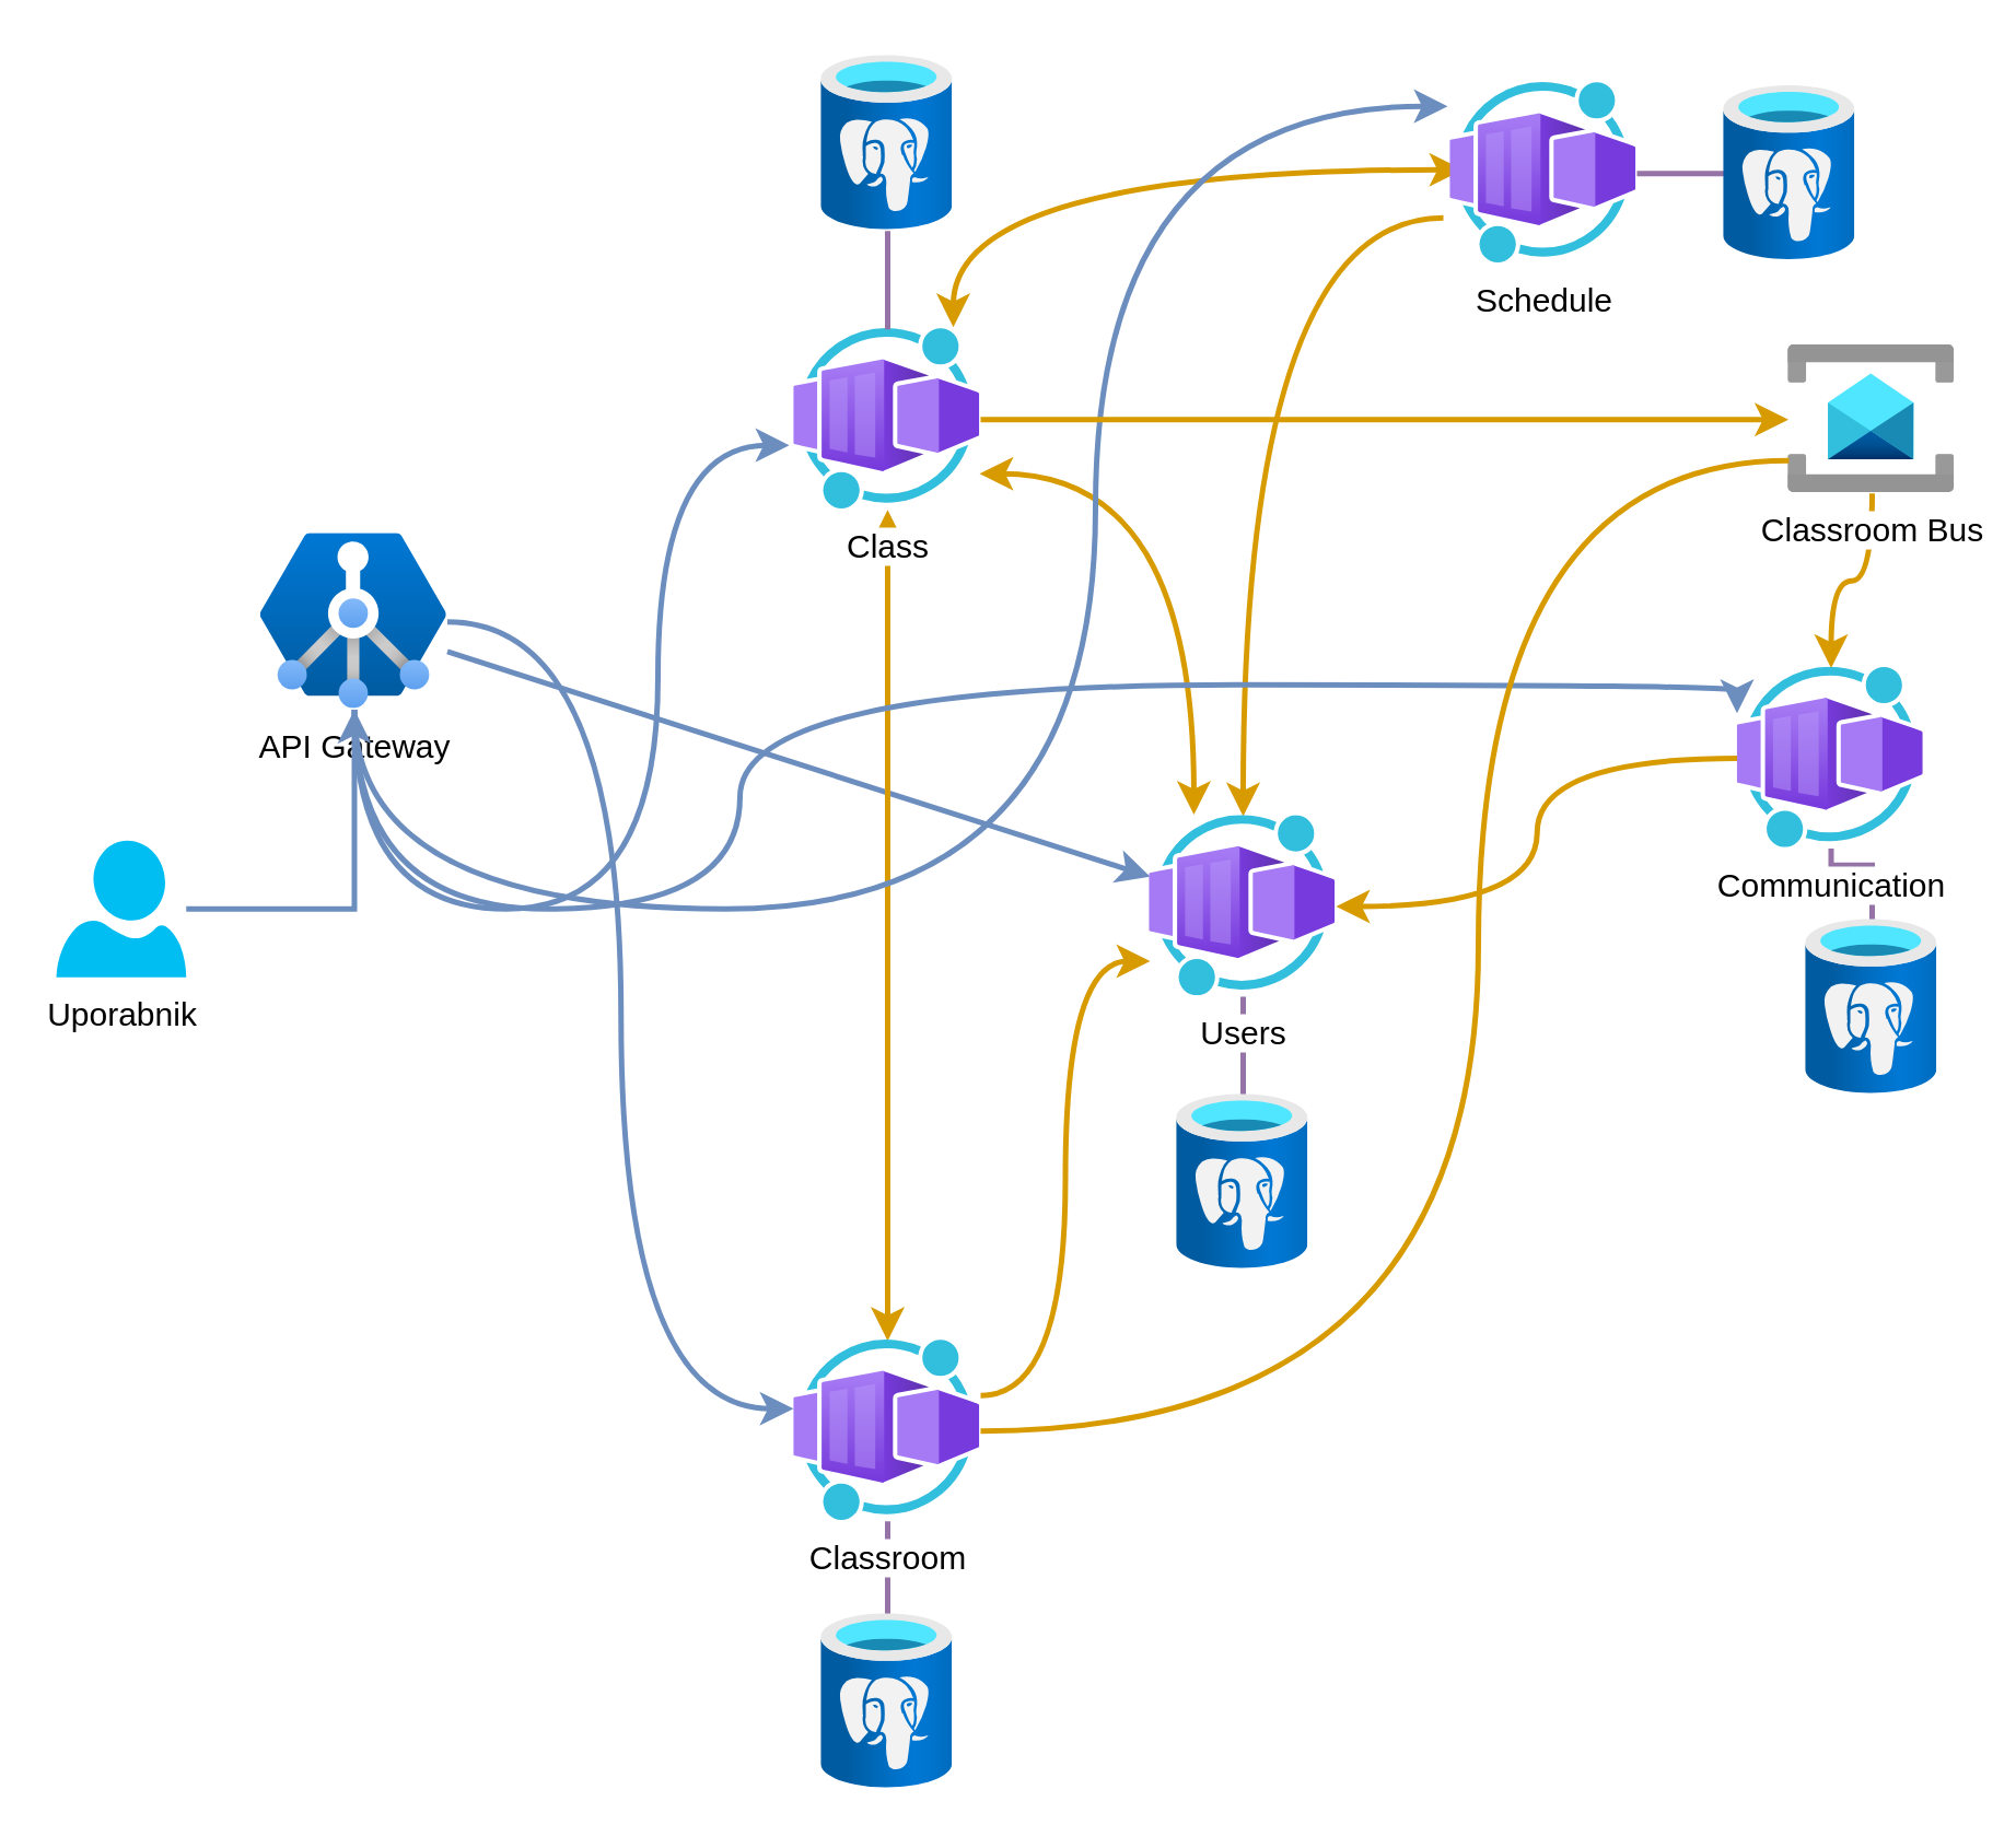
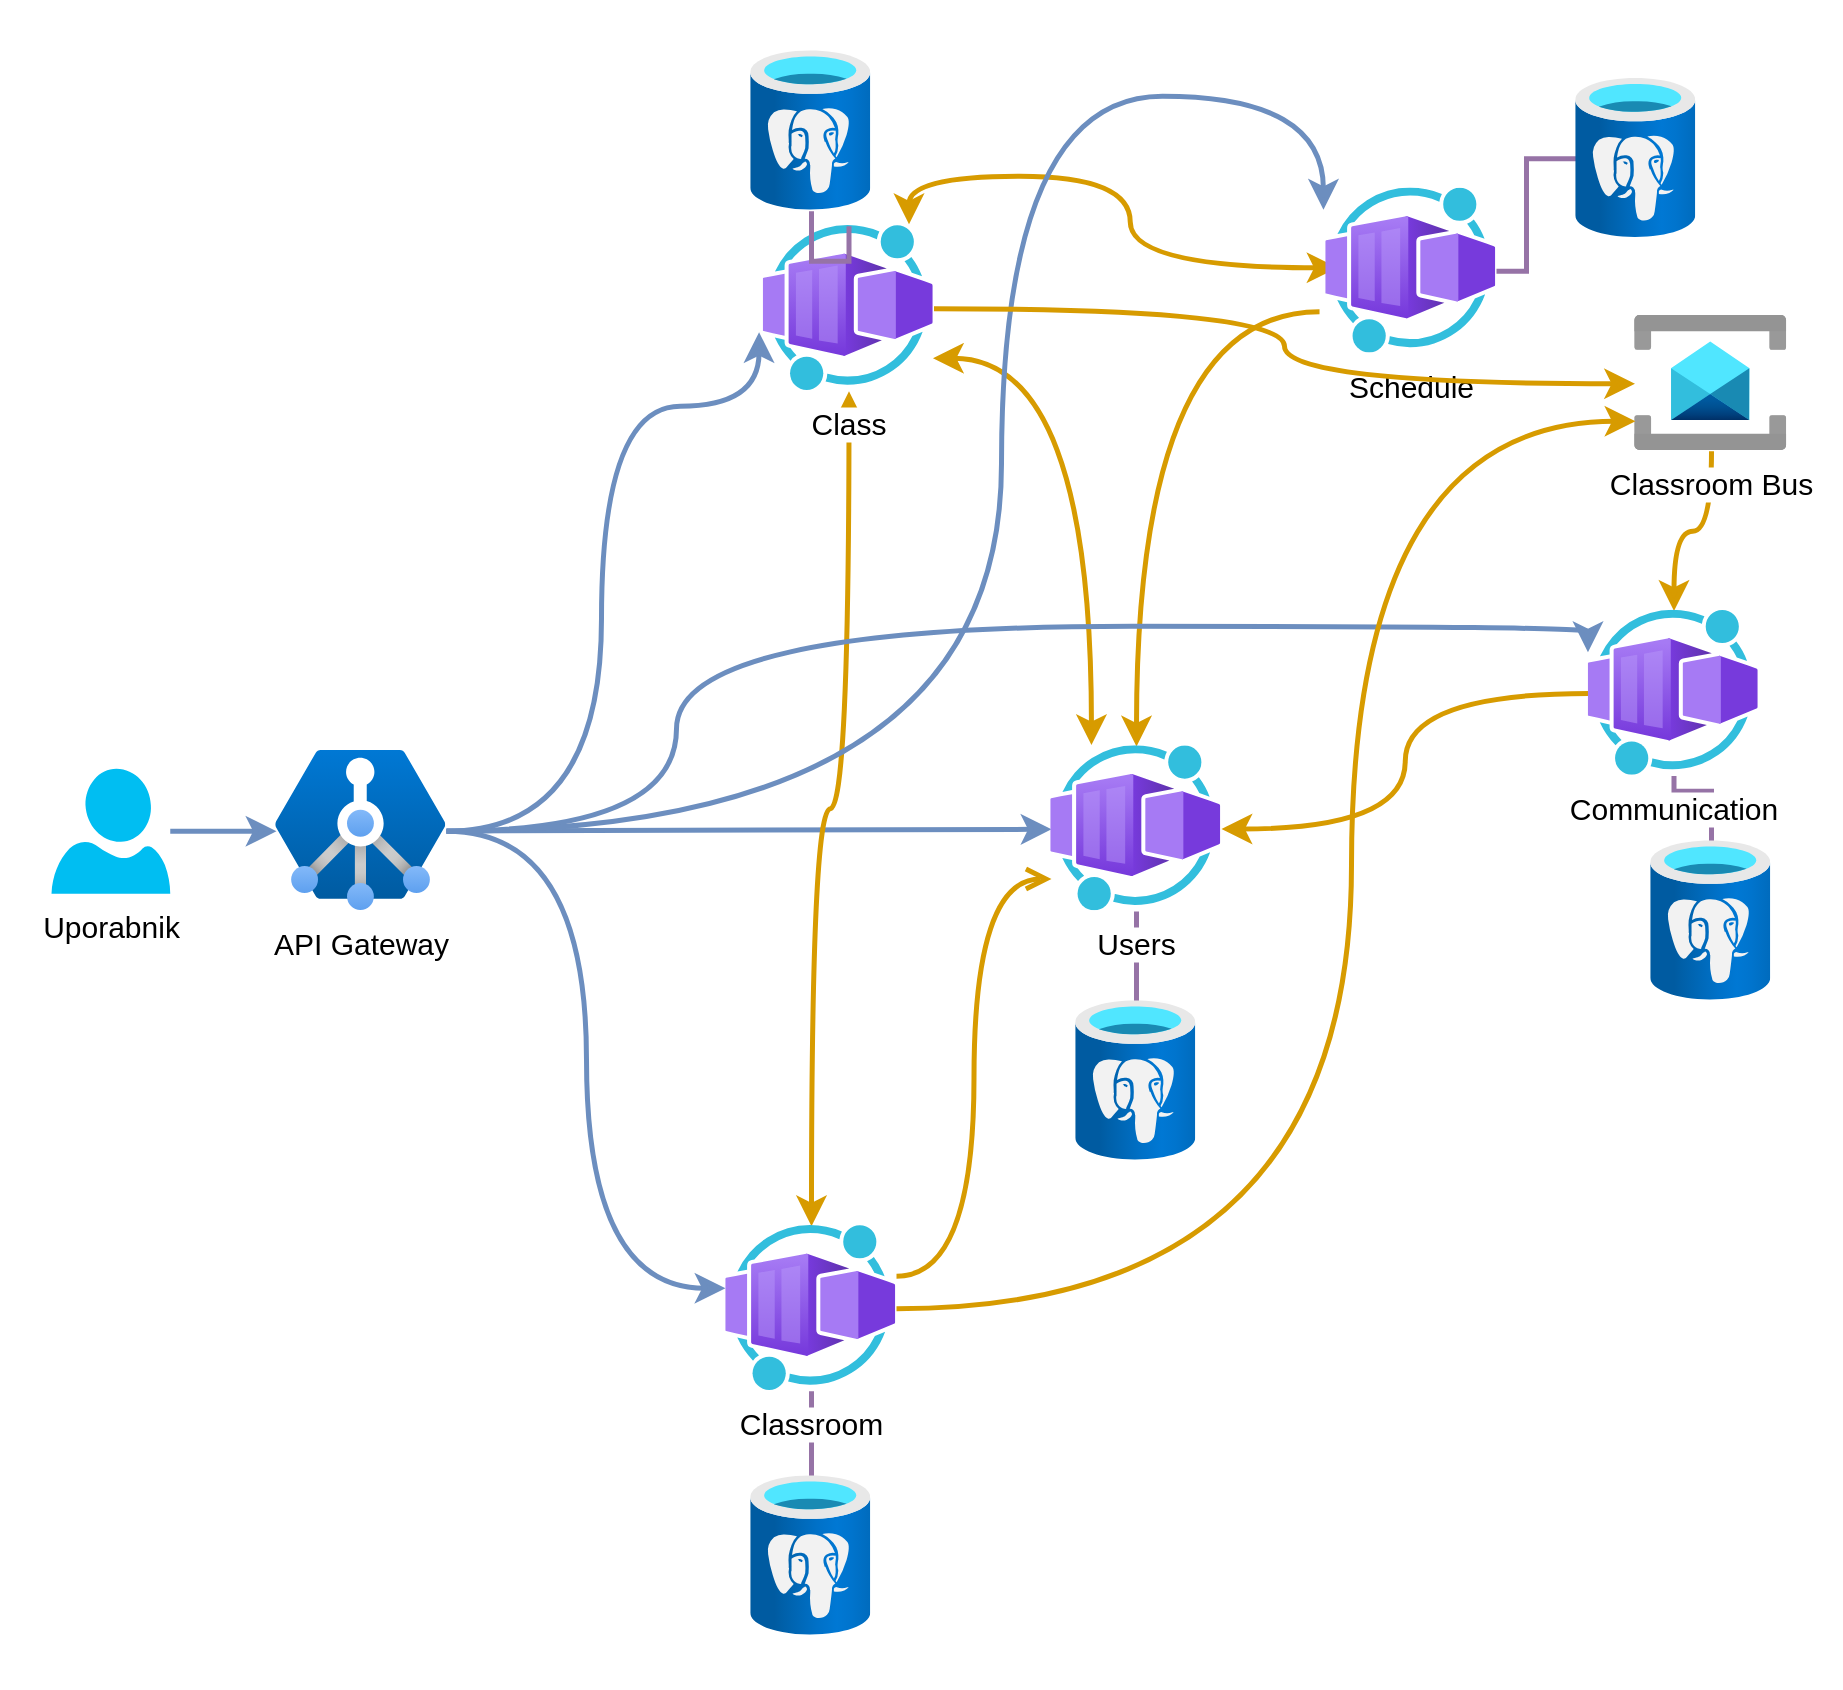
- <mxCell id="9" value="Schedule" style="image;aspect=fixed;html=1;points=[];align=center;fontSize=12;image=img/lib/azure2/other/Worker_Container_App.svg;" vertex="1" parent="1"><mxGeometry x="530" y="30" width="68" height="66" as="geometry" /></mxCell>
+ <mxCell id="9" value="Schedule" style="image;aspect=fixed;html=1;points=[];align=center;fontSize=12;image=img/lib/azure2/other/Worker_Container_App.svg;" vertex="1" parent="1"><mxGeometry x="530" y="75" width="68" height="66" as="geometry" /></mxCell>
- <mxCell id="12" value="Class" style="image;aspect=fixed;html=1;points=[];align=center;fontSize=12;image=img/lib/azure2/other/Worker_Container_App.svg;" vertex="1" parent="1"><mxGeometry x="290" y="120" width="68" height="66" as="geometry" /></mxCell>
+ <mxCell id="12" value="Class" style="image;aspect=fixed;html=1;points=[];align=center;fontSize=12;image=img/lib/azure2/other/Worker_Container_App.svg;" vertex="1" parent="1"><mxGeometry x="305" y="90" width="68" height="66" as="geometry" /></mxCell>
- <mxCell id="34" style="edgeStyle=orthogonalEdgeStyle;rounded=0;orthogonalLoop=1;jettySize=auto;html=1;entryX=0.003;entryY=0.778;entryDx=0;entryDy=0;entryPerimeter=0;fillColor=#ffe6cc;strokeColor=#d79b00;strokeWidth=2;curved=1;endArrow=none;" edge="1" parent="1" source="31" target="33"><mxGeometry relative="1" as="geometry"><Array as="points"><mxPoint x="540" y="523" /><mxPoint x="540" y="168" /></Array></mxGeometry></mxCell>
+ <mxCell id="34" style="edgeStyle=orthogonalEdgeStyle;rounded=0;orthogonalLoop=1;jettySize=auto;html=1;entryX=0.003;entryY=0.778;entryDx=0;entryDy=0;entryPerimeter=0;fillColor=#ffe6cc;strokeColor=#d79b00;strokeWidth=2;curved=1;" edge="1" parent="1" source="31" target="33"><mxGeometry relative="1" as="geometry"><Array as="points"><mxPoint x="540" y="523" /><mxPoint x="540" y="168" /></Array></mxGeometry></mxCell>
- <mxCell id="3" value="API Gateway" style="image;aspect=fixed;html=1;points=[];align=center;fontSize=12;image=img/lib/azure2/networking/Application_Gateway_Containers.svg;" vertex="1" parent="1"><mxGeometry x="95" y="194.88" width="68" height="64.24" as="geometry" /></mxCell>
+ <mxCell id="3" value="API Gateway" style="image;aspect=fixed;html=1;points=[];align=center;fontSize=12;image=img/lib/azure2/networking/Application_Gateway_Containers.svg;" vertex="1" parent="1"><mxGeometry x="110" y="299.88" width="68" height="64.24" as="geometry" /></mxCell>
- <mxCell id="6" style="edgeStyle=orthogonalEdgeStyle;rounded=0;orthogonalLoop=1;jettySize=auto;html=1;curved=1;entryX=0;entryY=0.803;entryDx=0;entryDy=0;entryPerimeter=0;fillColor=#ffe6cc;strokeColor=#d79b00;strokeWidth=2;" edge="1" parent="1" source="31" target="30"><mxGeometry relative="1" as="geometry"><Array as="points"><mxPoint x="389" y="510" /><mxPoint x="389" y="351" /></Array></mxGeometry></mxCell>
+ <mxCell id="6" style="edgeStyle=orthogonalEdgeStyle;rounded=0;orthogonalLoop=1;jettySize=auto;html=1;curved=1;entryX=0;entryY=0.803;entryDx=0;entryDy=0;entryPerimeter=0;fillColor=#ffe6cc;strokeColor=#d79b00;strokeWidth=2;endArrow=open;" edge="1" parent="1" source="31" target="30"><mxGeometry relative="1" as="geometry"><Array as="points"><mxPoint x="389" y="510" /><mxPoint x="389" y="351" /></Array></mxGeometry></mxCell>
